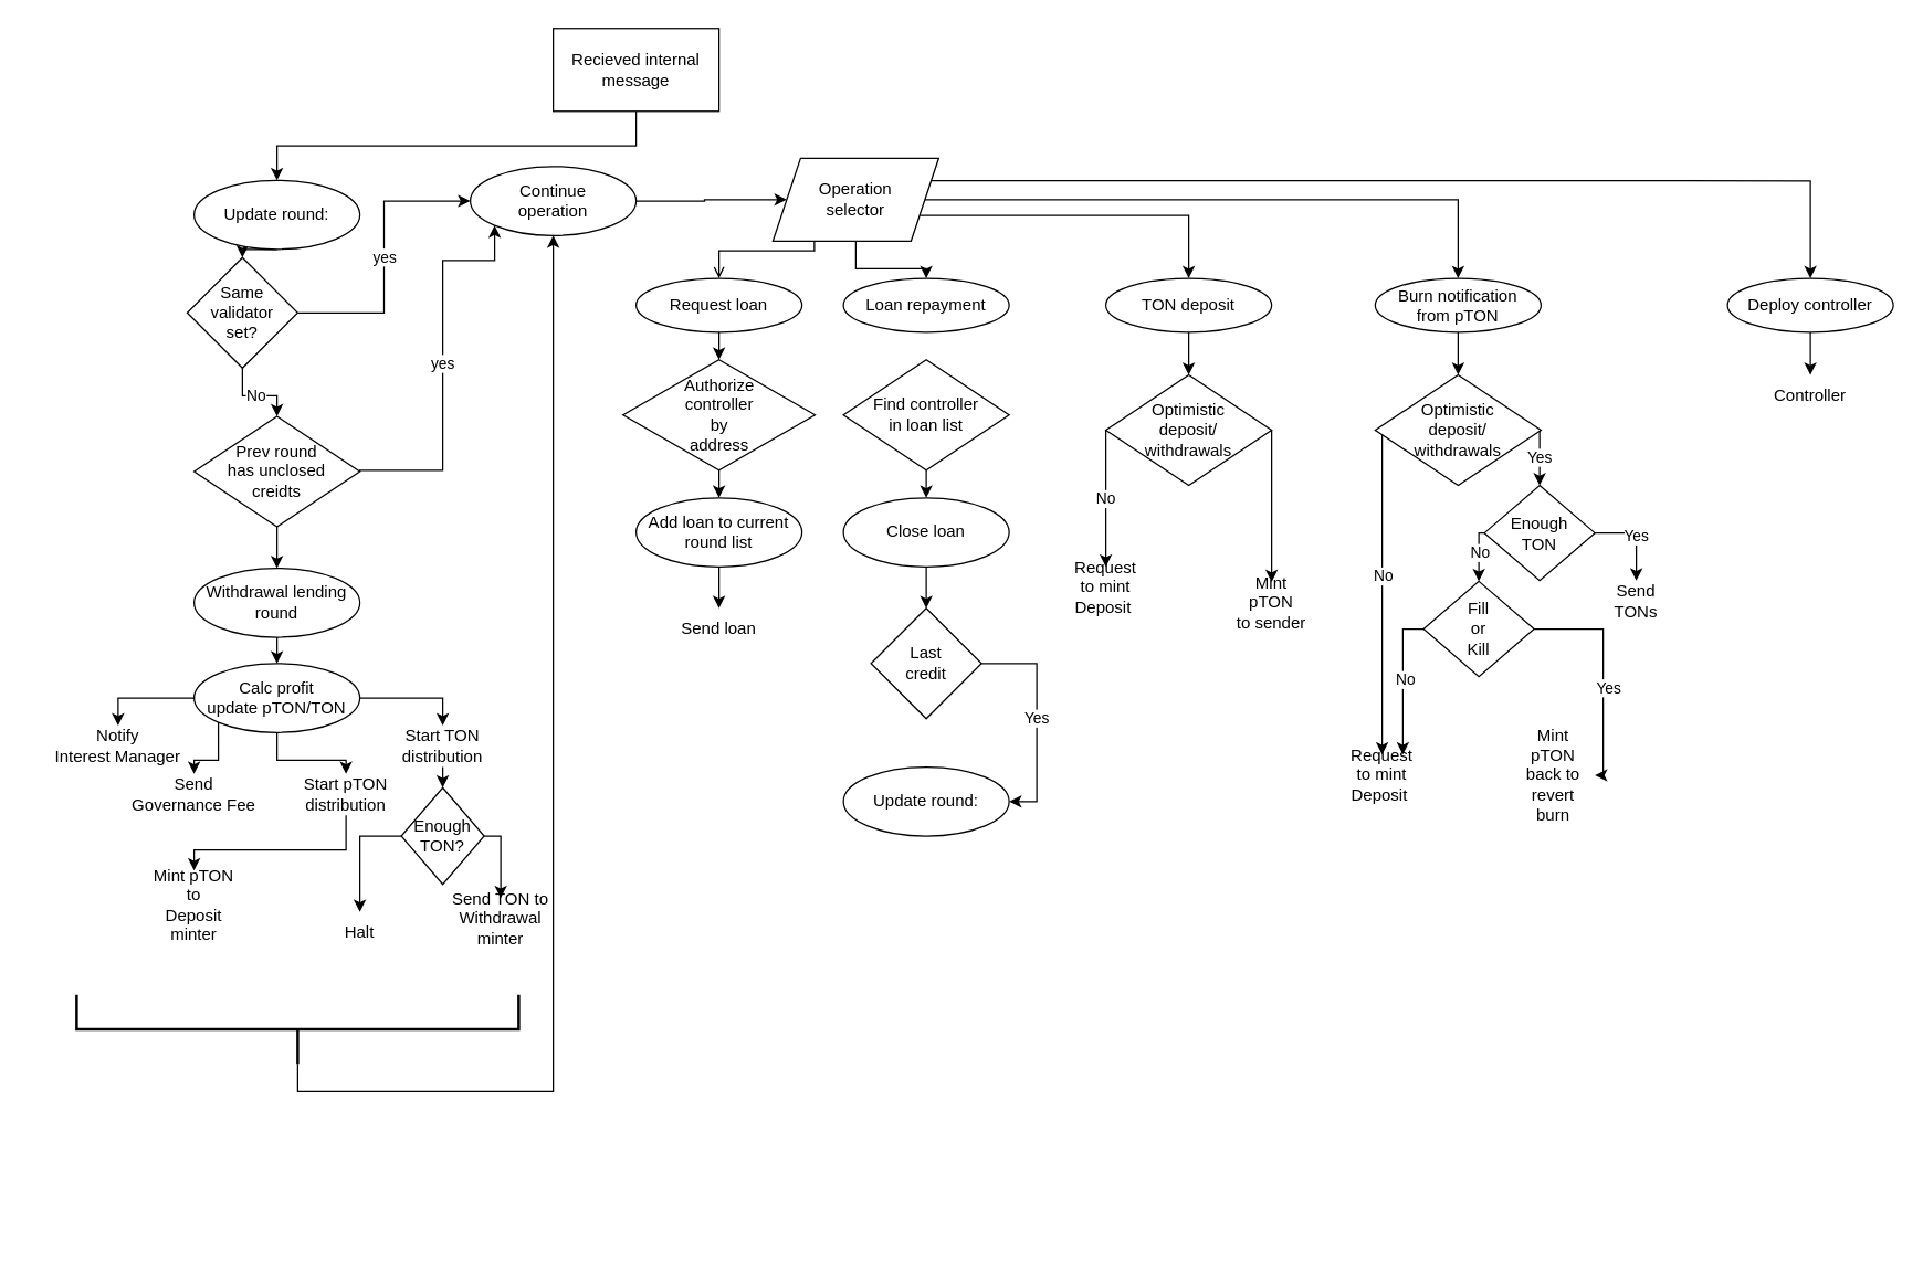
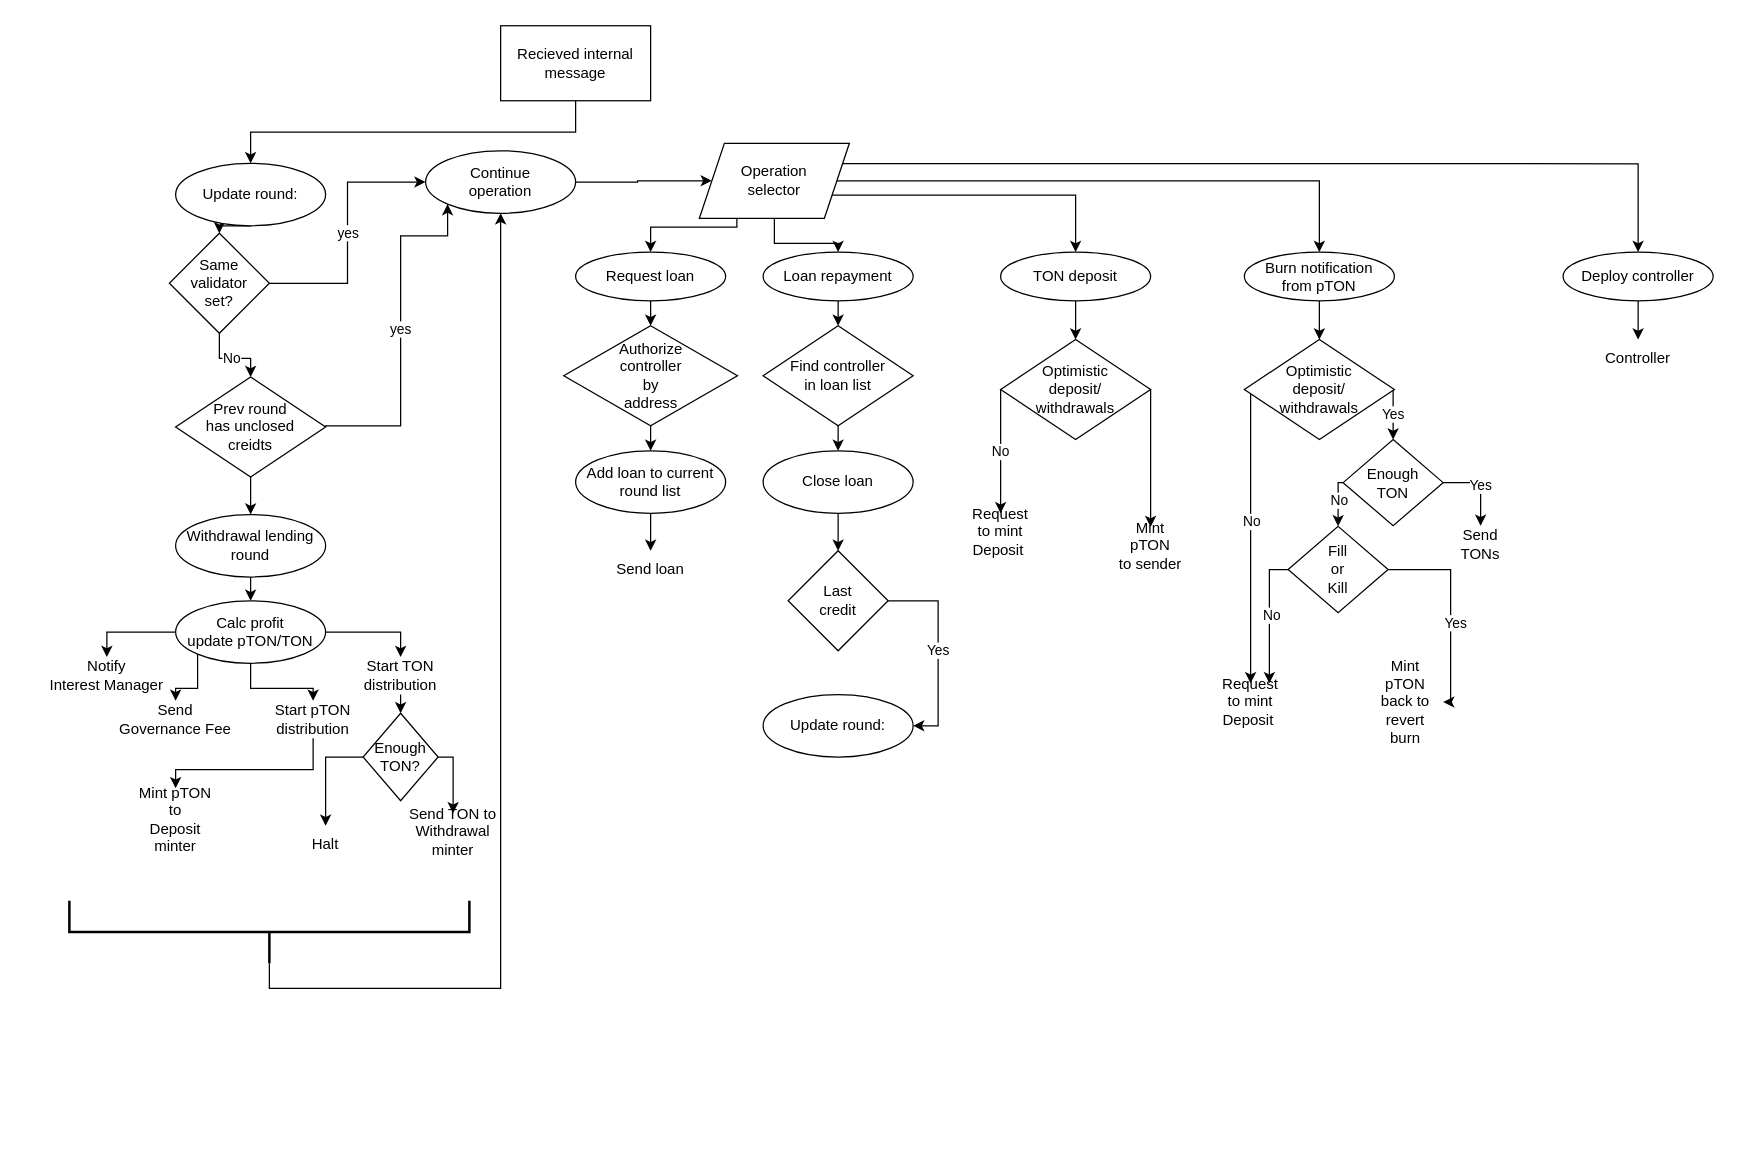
- <mxCell id="36" style="edgeStyle=orthogonalEdgeStyle;rounded=0;orthogonalLoop=1;jettySize=auto;html=1;exitX=0.25;exitY=1;exitDx=0;exitDy=0;entryX=0.5;entryY=0;entryDx=0;entryDy=0;endArrow=open;" parent="1" source="41" target="43" edge="1"><mxGeometry relative="1" as="geometry"><Array as="points"><mxPoint x="589" y="181" /><mxPoint x="520" y="181" /></Array></mxGeometry></mxCell>
+ <mxCell id="36" style="edgeStyle=orthogonalEdgeStyle;rounded=0;orthogonalLoop=1;jettySize=auto;html=1;exitX=0.25;exitY=1;exitDx=0;exitDy=0;entryX=0.5;entryY=0;entryDx=0;entryDy=0;" parent="1" source="41" target="43" edge="1"><mxGeometry relative="1" as="geometry"><Array as="points"><mxPoint x="589" y="181" /><mxPoint x="520" y="181" /></Array></mxGeometry></mxCell>
+ <mxCell id="44" style="edgeStyle=orthogonalEdgeStyle;rounded=0;orthogonalLoop=1;jettySize=auto;html=1;exitX=0.5;exitY=1;exitDx=0;exitDy=0;entryX=0.5;entryY=0;entryDx=0;entryDy=0;" parent="1" source="45" target="56" edge="1"><mxGeometry relative="1" as="geometry" /></mxCell>
